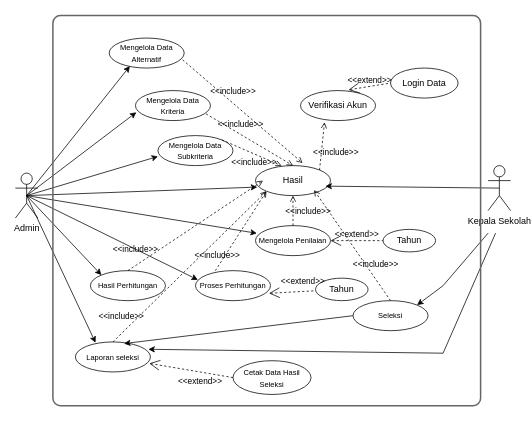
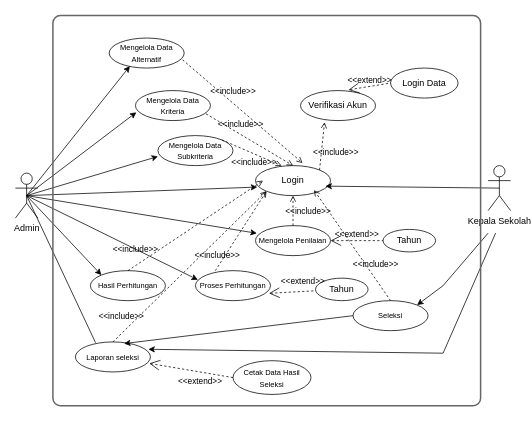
- <mxCell id="3" value="Hasil" style="ellipse;whiteSpace=wrap;html=1;" parent="1" vertex="1"><mxGeometry x="340" y="220" width="100" height="40" as="geometry" /></mxCell>
+ <mxCell id="3" value="Login" style="ellipse;whiteSpace=wrap;html=1;" parent="1" vertex="1"><mxGeometry x="340" y="220" width="100" height="40" as="geometry" /></mxCell>
- <mxCell id="26" value="" style="endArrow=classic;html=1;rounded=0;entryX=0.268;entryY=0.025;entryDx=0;entryDy=0;exitX=0.5;exitY=0.5;exitDx=0;exitDy=0;exitPerimeter=0;entryPerimeter=0;" edge="1" parent="1" source="2" target="13"><mxGeometry width="50" height="50" relative="1" as="geometry"><mxPoint x="70" y="319" as="sourcePoint" /><mxPoint x="170" y="455" as="targetPoint" /></mxGeometry></mxCell>
+ <mxCell id="26" value="" style="endArrow=none;html=1;rounded=0;entryX=0.268;entryY=0.025;entryDx=0;entryDy=0;exitX=0.5;exitY=0.5;exitDx=0;exitDy=0;exitPerimeter=0;entryPerimeter=0;" edge="1" parent="1" source="2" target="13"><mxGeometry width="50" height="50" relative="1" as="geometry"><mxPoint x="70" y="319" as="sourcePoint" /><mxPoint x="170" y="455" as="targetPoint" /></mxGeometry></mxCell>
